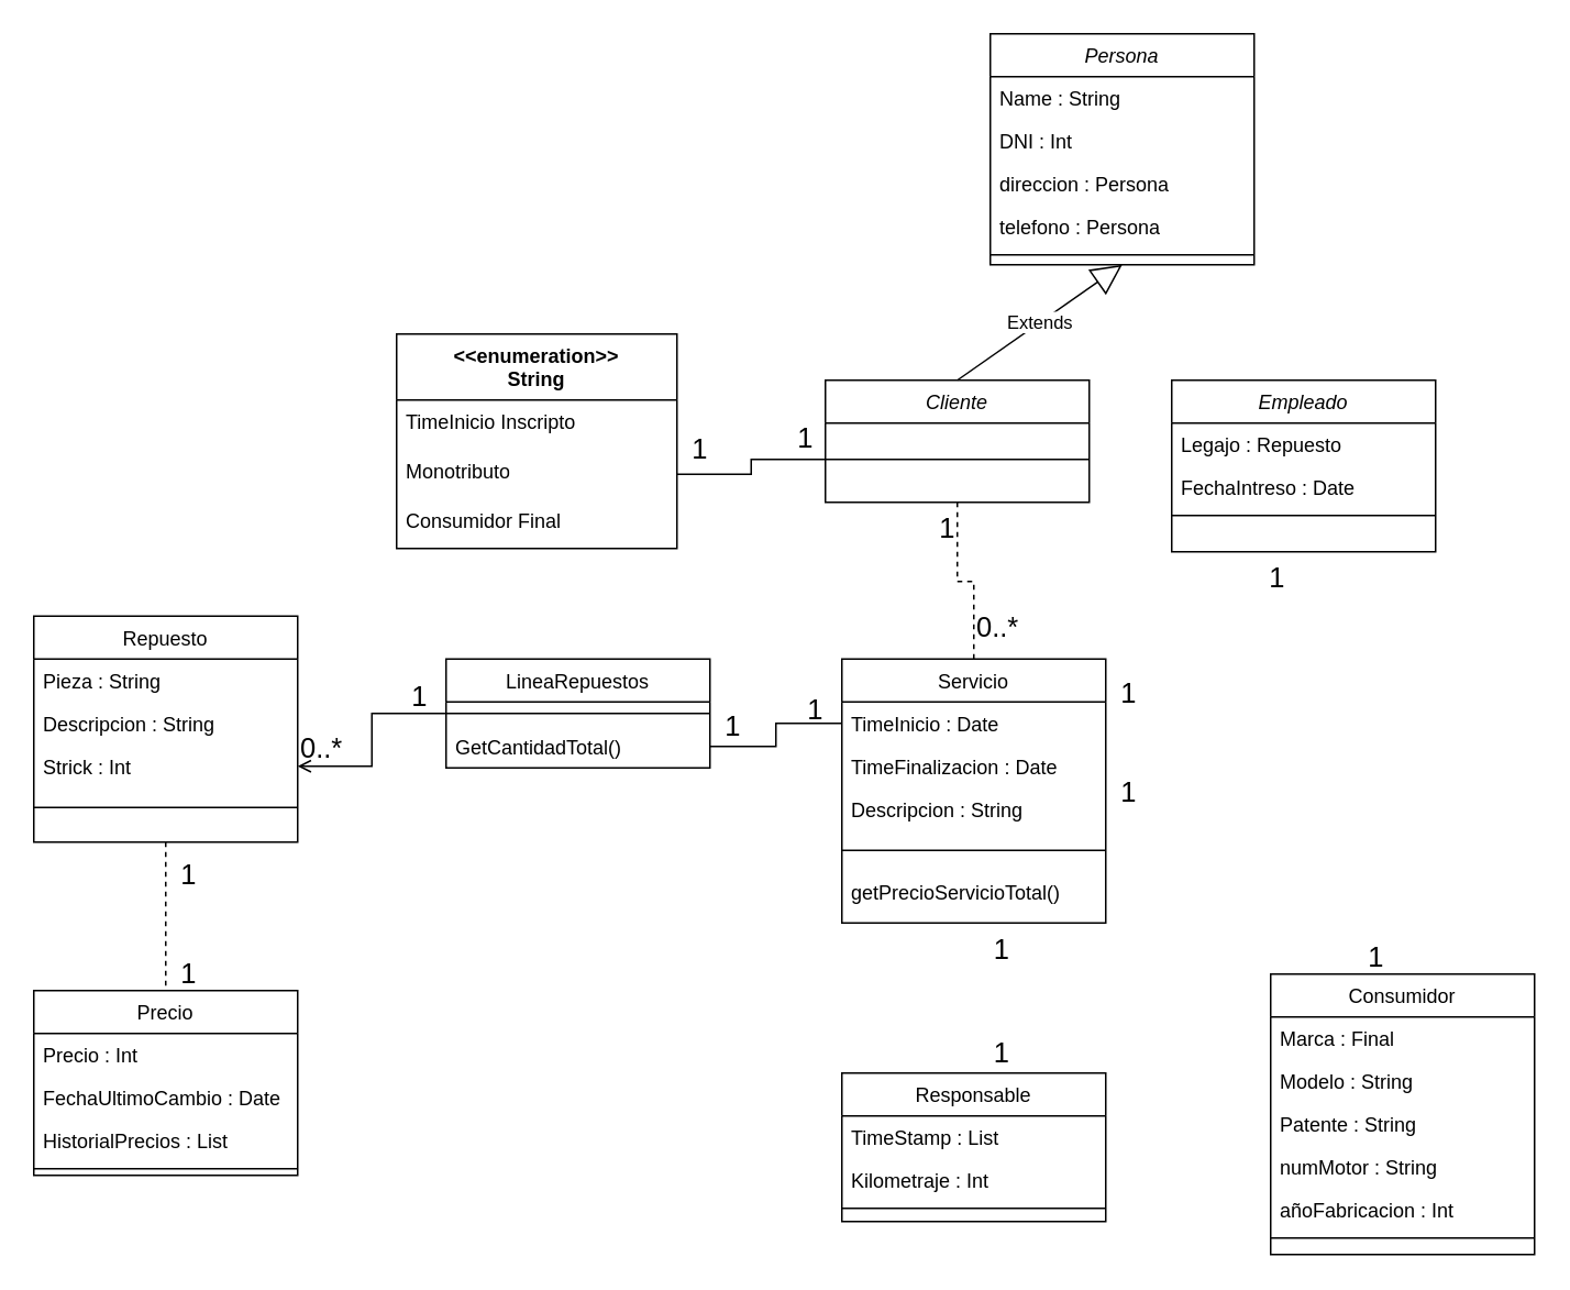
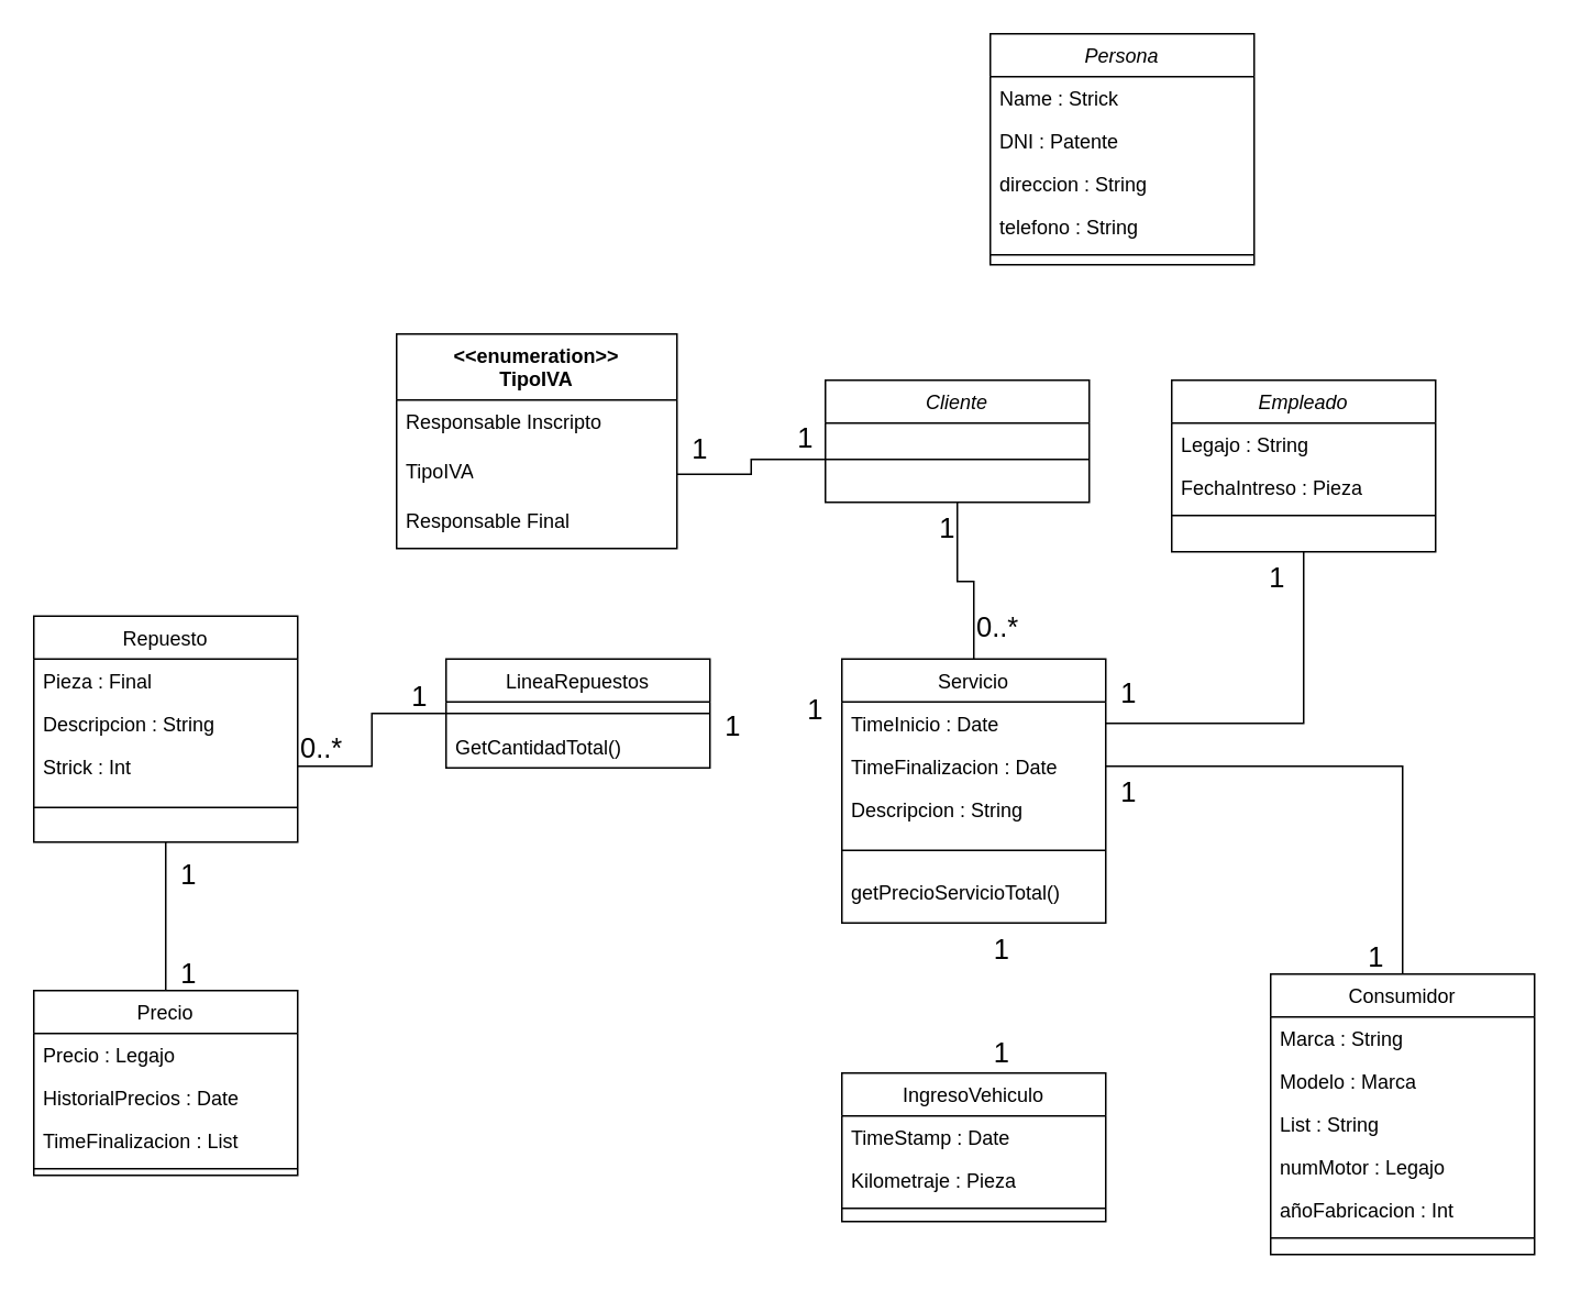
- <mxCell id="46" value="Name : String&#10;" style="text;align=left;verticalAlign=top;spacingLeft=4;spacingRight=4;overflow=hidden;rotatable=0;points=[[0,0.5],[1,0.5]];portConstraint=eastwest;" vertex="1" parent="45"><mxGeometry y="26" width="160" height="26" as="geometry" /></mxCell>
+ <mxCell id="46" value="Name : Strick&#10;" style="text;align=left;verticalAlign=top;spacingLeft=4;spacingRight=4;overflow=hidden;rotatable=0;points=[[0,0.5],[1,0.5]];portConstraint=eastwest;" vertex="1" parent="45"><mxGeometry y="26" width="160" height="26" as="geometry" /></mxCell>
- <mxCell id="47" value="DNI : Int" style="text;align=left;verticalAlign=top;spacingLeft=4;spacingRight=4;overflow=hidden;rotatable=0;points=[[0,0.5],[1,0.5]];portConstraint=eastwest;rounded=0;shadow=0;html=0;" vertex="1" parent="45"><mxGeometry y="52" width="160" height="26" as="geometry" /></mxCell>
+ <mxCell id="47" value="DNI : Patente" style="text;align=left;verticalAlign=top;spacingLeft=4;spacingRight=4;overflow=hidden;rotatable=0;points=[[0,0.5],[1,0.5]];portConstraint=eastwest;rounded=0;shadow=0;html=0;" vertex="1" parent="45"><mxGeometry y="52" width="160" height="26" as="geometry" /></mxCell>
- <mxCell id="48" value="direccion : Persona" style="text;align=left;verticalAlign=top;spacingLeft=4;spacingRight=4;overflow=hidden;rotatable=0;points=[[0,0.5],[1,0.5]];portConstraint=eastwest;" vertex="1" parent="45"><mxGeometry y="78" width="160" height="26" as="geometry" /></mxCell>
+ <mxCell id="48" value="direccion : String" style="text;align=left;verticalAlign=top;spacingLeft=4;spacingRight=4;overflow=hidden;rotatable=0;points=[[0,0.5],[1,0.5]];portConstraint=eastwest;" vertex="1" parent="45"><mxGeometry y="78" width="160" height="26" as="geometry" /></mxCell>
- <mxCell id="49" value="telefono : Persona" style="text;align=left;verticalAlign=top;spacingLeft=4;spacingRight=4;overflow=hidden;rotatable=0;points=[[0,0.5],[1,0.5]];portConstraint=eastwest;" vertex="1" parent="45"><mxGeometry y="104" width="160" height="26" as="geometry" /></mxCell>
+ <mxCell id="49" value="telefono : String" style="text;align=left;verticalAlign=top;spacingLeft=4;spacingRight=4;overflow=hidden;rotatable=0;points=[[0,0.5],[1,0.5]];portConstraint=eastwest;" vertex="1" parent="45"><mxGeometry y="104" width="160" height="26" as="geometry" /></mxCell>
- <mxCell id="51" value="Extends" style="endArrow=block;endSize=16;endFill=0;html=1;rounded=0;entryX=0.5;entryY=1;entryDx=0;entryDy=0;exitX=0.5;exitY=0;exitDx=0;exitDy=0;" edge="1" parent="1" source="2" target="45"><mxGeometry width="160" relative="1" as="geometry"><mxPoint x="520" y="110" as="sourcePoint" /><mxPoint x="680" y="110" as="targetPoint" /></mxGeometry></mxCell>
- <mxCell id="52" value="&lt;div&gt;&amp;lt;&amp;lt;enumeration&amp;gt;&amp;gt;&lt;/div&gt;&lt;div&gt;String&lt;br&gt;&lt;/div&gt;" style="swimlane;fontStyle=1;align=center;verticalAlign=top;childLayout=stackLayout;horizontal=1;startSize=40;horizontalStack=0;resizeParent=1;resizeParentMax=0;resizeLast=0;collapsible=1;marginBottom=0;whiteSpace=wrap;html=1;" vertex="1" parent="1"><mxGeometry x="240" y="202" width="170" height="130" as="geometry" /></mxCell>
+ <mxCell id="52" value="&lt;div&gt;&amp;lt;&amp;lt;enumeration&amp;gt;&amp;gt;&lt;/div&gt;&lt;div&gt;TipoIVA&lt;br&gt;&lt;/div&gt;" style="swimlane;fontStyle=1;align=center;verticalAlign=top;childLayout=stackLayout;horizontal=1;startSize=40;horizontalStack=0;resizeParent=1;resizeParentMax=0;resizeLast=0;collapsible=1;marginBottom=0;whiteSpace=wrap;html=1;" vertex="1" parent="1"><mxGeometry x="240" y="202" width="170" height="130" as="geometry" /></mxCell>
- <mxCell id="53" value="TimeInicio Inscripto" style="text;strokeColor=none;fillColor=none;align=left;verticalAlign=top;spacingLeft=4;spacingRight=4;overflow=hidden;rotatable=0;points=[[0,0.5],[1,0.5]];portConstraint=eastwest;whiteSpace=wrap;html=1;" vertex="1" parent="52"><mxGeometry y="40" width="170" height="30" as="geometry" /></mxCell>
+ <mxCell id="53" value="Responsable Inscripto" style="text;strokeColor=none;fillColor=none;align=left;verticalAlign=top;spacingLeft=4;spacingRight=4;overflow=hidden;rotatable=0;points=[[0,0.5],[1,0.5]];portConstraint=eastwest;whiteSpace=wrap;html=1;" vertex="1" parent="52"><mxGeometry y="40" width="170" height="30" as="geometry" /></mxCell>
- <mxCell id="42" value="Legajo : Repuesto" style="text;align=left;verticalAlign=top;spacingLeft=4;spacingRight=4;overflow=hidden;rotatable=0;points=[[0,0.5],[1,0.5]];portConstraint=eastwest;" vertex="1" parent="41"><mxGeometry y="26" width="160" height="26" as="geometry" /></mxCell>
+ <mxCell id="42" value="Legajo : String" style="text;align=left;verticalAlign=top;spacingLeft=4;spacingRight=4;overflow=hidden;rotatable=0;points=[[0,0.5],[1,0.5]];portConstraint=eastwest;" vertex="1" parent="41"><mxGeometry y="26" width="160" height="26" as="geometry" /></mxCell>
- <mxCell id="54" value="Monotributo" style="text;strokeColor=none;fillColor=none;align=left;verticalAlign=top;spacingLeft=4;spacingRight=4;overflow=hidden;rotatable=0;points=[[0,0.5],[1,0.5]];portConstraint=eastwest;whiteSpace=wrap;html=1;" vertex="1" parent="52"><mxGeometry y="70" width="170" height="30" as="geometry" /></mxCell>
+ <mxCell id="54" value="TipoIVA" style="text;strokeColor=none;fillColor=none;align=left;verticalAlign=top;spacingLeft=4;spacingRight=4;overflow=hidden;rotatable=0;points=[[0,0.5],[1,0.5]];portConstraint=eastwest;whiteSpace=wrap;html=1;" vertex="1" parent="52"><mxGeometry y="70" width="170" height="30" as="geometry" /></mxCell>
- <mxCell id="43" value="FechaIntreso : Date" style="text;align=left;verticalAlign=top;spacingLeft=4;spacingRight=4;overflow=hidden;rotatable=0;points=[[0,0.5],[1,0.5]];portConstraint=eastwest;rounded=0;shadow=0;html=0;" vertex="1" parent="41"><mxGeometry y="52" width="160" height="26" as="geometry" /></mxCell>
+ <mxCell id="43" value="FechaIntreso : Pieza" style="text;align=left;verticalAlign=top;spacingLeft=4;spacingRight=4;overflow=hidden;rotatable=0;points=[[0,0.5],[1,0.5]];portConstraint=eastwest;rounded=0;shadow=0;html=0;" vertex="1" parent="41"><mxGeometry y="52" width="160" height="26" as="geometry" /></mxCell>
- <mxCell id="55" value="Consumidor Final" style="text;strokeColor=none;fillColor=none;align=left;verticalAlign=top;spacingLeft=4;spacingRight=4;overflow=hidden;rotatable=0;points=[[0,0.5],[1,0.5]];portConstraint=eastwest;whiteSpace=wrap;html=1;" vertex="1" parent="52"><mxGeometry y="100" width="170" height="30" as="geometry" /></mxCell>
+ <mxCell id="55" value="Responsable Final" style="text;strokeColor=none;fillColor=none;align=left;verticalAlign=top;spacingLeft=4;spacingRight=4;overflow=hidden;rotatable=0;points=[[0,0.5],[1,0.5]];portConstraint=eastwest;whiteSpace=wrap;html=1;" vertex="1" parent="52"><mxGeometry y="100" width="170" height="30" as="geometry" /></mxCell>
- <mxCell id="22" value="" style="endArrow=none;shadow=0;strokeWidth=1;rounded=0;curved=0;endFill=0;edgeStyle=elbowEdgeStyle;elbow=vertical;entryX=0.5;entryY=0;entryDx=0;entryDy=0;dashed=1;" parent="1" source="2" target="4" edge="1"><mxGeometry x="0.5" y="41" relative="1" as="geometry"><mxPoint x="660" y="212" as="sourcePoint" /><mxPoint x="820" y="212" as="targetPoint" /><mxPoint x="-40" y="32" as="offset" /></mxGeometry></mxCell>
+ <mxCell id="22" value="" style="endArrow=none;shadow=0;strokeWidth=1;rounded=0;curved=0;endFill=0;edgeStyle=elbowEdgeStyle;elbow=vertical;entryX=0.5;entryY=0;entryDx=0;entryDy=0;" parent="1" source="2" target="4" edge="1"><mxGeometry x="0.5" y="41" relative="1" as="geometry"><mxPoint x="660" y="212" as="sourcePoint" /><mxPoint x="820" y="212" as="targetPoint" /><mxPoint x="-40" y="32" as="offset" /></mxGeometry></mxCell>
- <mxCell id="32" value="Pieza : String" style="text;align=left;verticalAlign=top;spacingLeft=4;spacingRight=4;overflow=hidden;rotatable=0;points=[[0,0.5],[1,0.5]];portConstraint=eastwest;" vertex="1" parent="31"><mxGeometry y="26" width="160" height="26" as="geometry" /></mxCell>
+ <mxCell id="32" value="Pieza : Final" style="text;align=left;verticalAlign=top;spacingLeft=4;spacingRight=4;overflow=hidden;rotatable=0;points=[[0,0.5],[1,0.5]];portConstraint=eastwest;" vertex="1" parent="31"><mxGeometry y="26" width="160" height="26" as="geometry" /></mxCell>
+ <mxCell id="40" value="" style="edgeStyle=orthogonalEdgeStyle;rounded=0;orthogonalLoop=1;jettySize=auto;html=1;entryX=1;entryY=0.5;entryDx=0;entryDy=0;endArrow=none;endFill=0;" edge="1" parent="1" source="41" target="5"><mxGeometry relative="1" as="geometry"><mxPoint x="790" y="466" as="targetPoint" /></mxGeometry></mxCell>
- <mxCell id="62" value="" style="edgeStyle=orthogonalEdgeStyle;rounded=0;orthogonalLoop=1;jettySize=auto;html=1;entryX=0;entryY=0.5;entryDx=0;entryDy=0;endArrow=none;endFill=0;" edge="1" parent="1" source="39" target="5"><mxGeometry relative="1" as="geometry" /></mxCell>
- <mxCell id="36" value="" style="edgeStyle=orthogonalEdgeStyle;rounded=0;orthogonalLoop=1;jettySize=auto;html=1;endArrow=open;endFill=0;" edge="1" parent="1" source="37" target="34"><mxGeometry relative="1" as="geometry" /></mxCell>
+ <mxCell id="36" value="" style="edgeStyle=orthogonalEdgeStyle;rounded=0;orthogonalLoop=1;jettySize=auto;html=1;endArrow=none;endFill=0;" edge="1" parent="1" source="37" target="34"><mxGeometry relative="1" as="geometry" /></mxCell>
+ <mxCell id="25" value="" style="edgeStyle=orthogonalEdgeStyle;rounded=0;orthogonalLoop=1;jettySize=auto;html=1;entryX=0.5;entryY=0;entryDx=0;entryDy=0;endArrow=none;endFill=0;exitX=1;exitY=0.5;exitDx=0;exitDy=0;" edge="1" parent="1" source="6" target="15"><mxGeometry relative="1" as="geometry" /></mxCell>
- <mxCell id="30" value="" style="edgeStyle=orthogonalEdgeStyle;rounded=0;orthogonalLoop=1;jettySize=auto;html=1;entryX=0.5;entryY=0;entryDx=0;entryDy=0;endArrow=none;endFill=0;dashed=1;" edge="1" parent="1" source="31" target="10"><mxGeometry relative="1" as="geometry" /></mxCell>
+ <mxCell id="30" value="" style="edgeStyle=orthogonalEdgeStyle;rounded=0;orthogonalLoop=1;jettySize=auto;html=1;entryX=0.5;entryY=0;entryDx=0;entryDy=0;endArrow=none;endFill=0;" edge="1" parent="1" source="31" target="10"><mxGeometry relative="1" as="geometry" /></mxCell>
- <mxCell id="16" value="Marca : Final" style="text;align=left;verticalAlign=top;spacingLeft=4;spacingRight=4;overflow=hidden;rotatable=0;points=[[0,0.5],[1,0.5]];portConstraint=eastwest;" parent="15" vertex="1"><mxGeometry y="26" width="160" height="26" as="geometry" /></mxCell>
+ <mxCell id="16" value="Marca : String" style="text;align=left;verticalAlign=top;spacingLeft=4;spacingRight=4;overflow=hidden;rotatable=0;points=[[0,0.5],[1,0.5]];portConstraint=eastwest;" parent="15" vertex="1"><mxGeometry y="26" width="160" height="26" as="geometry" /></mxCell>
- <mxCell id="11" value="Precio : Int" style="text;align=left;verticalAlign=top;spacingLeft=4;spacingRight=4;overflow=hidden;rotatable=0;points=[[0,0.5],[1,0.5]];portConstraint=eastwest;" parent="10" vertex="1"><mxGeometry y="26" width="160" height="26" as="geometry" /></mxCell>
+ <mxCell id="11" value="Precio : Legajo" style="text;align=left;verticalAlign=top;spacingLeft=4;spacingRight=4;overflow=hidden;rotatable=0;points=[[0,0.5],[1,0.5]];portConstraint=eastwest;" parent="10" vertex="1"><mxGeometry y="26" width="160" height="26" as="geometry" /></mxCell>
- <mxCell id="17" value="Modelo : String" style="text;align=left;verticalAlign=top;spacingLeft=4;spacingRight=4;overflow=hidden;rotatable=0;points=[[0,0.5],[1,0.5]];portConstraint=eastwest;rounded=0;shadow=0;html=0;" parent="15" vertex="1"><mxGeometry y="52" width="160" height="26" as="geometry" /></mxCell>
+ <mxCell id="17" value="Modelo : Marca" style="text;align=left;verticalAlign=top;spacingLeft=4;spacingRight=4;overflow=hidden;rotatable=0;points=[[0,0.5],[1,0.5]];portConstraint=eastwest;rounded=0;shadow=0;html=0;" parent="15" vertex="1"><mxGeometry y="52" width="160" height="26" as="geometry" /></mxCell>
- <mxCell id="26" value="Responsable" style="swimlane;fontStyle=0;align=center;verticalAlign=top;childLayout=stackLayout;horizontal=1;startSize=26;horizontalStack=0;resizeParent=1;resizeLast=0;collapsible=1;marginBottom=0;rounded=0;shadow=0;strokeWidth=1;" vertex="1" parent="1"><mxGeometry x="510" y="650" width="160" height="90" as="geometry"><mxRectangle x="550" y="140" width="160" height="26" as="alternateBounds" /></mxGeometry></mxCell>
+ <mxCell id="26" value="IngresoVehiculo" style="swimlane;fontStyle=0;align=center;verticalAlign=top;childLayout=stackLayout;horizontal=1;startSize=26;horizontalStack=0;resizeParent=1;resizeLast=0;collapsible=1;marginBottom=0;rounded=0;shadow=0;strokeWidth=1;" vertex="1" parent="1"><mxGeometry x="510" y="650" width="160" height="90" as="geometry"><mxRectangle x="550" y="140" width="160" height="26" as="alternateBounds" /></mxGeometry></mxCell>
- <mxCell id="12" value="FechaUltimoCambio : Date" style="text;align=left;verticalAlign=top;spacingLeft=4;spacingRight=4;overflow=hidden;rotatable=0;points=[[0,0.5],[1,0.5]];portConstraint=eastwest;" vertex="1" parent="10"><mxGeometry y="52" width="160" height="26" as="geometry" /></mxCell>
+ <mxCell id="12" value="HistorialPrecios : Date" style="text;align=left;verticalAlign=top;spacingLeft=4;spacingRight=4;overflow=hidden;rotatable=0;points=[[0,0.5],[1,0.5]];portConstraint=eastwest;" vertex="1" parent="10"><mxGeometry y="52" width="160" height="26" as="geometry" /></mxCell>
- <mxCell id="18" value="Patente : String" style="text;align=left;verticalAlign=top;spacingLeft=4;spacingRight=4;overflow=hidden;rotatable=0;points=[[0,0.5],[1,0.5]];portConstraint=eastwest;rounded=0;shadow=0;html=0;" parent="15" vertex="1"><mxGeometry y="78" width="160" height="26" as="geometry" /></mxCell>
+ <mxCell id="18" value="List : String" style="text;align=left;verticalAlign=top;spacingLeft=4;spacingRight=4;overflow=hidden;rotatable=0;points=[[0,0.5],[1,0.5]];portConstraint=eastwest;rounded=0;shadow=0;html=0;" parent="15" vertex="1"><mxGeometry y="78" width="160" height="26" as="geometry" /></mxCell>
- <mxCell id="27" value="TimeStamp : List" style="text;align=left;verticalAlign=top;spacingLeft=4;spacingRight=4;overflow=hidden;rotatable=0;points=[[0,0.5],[1,0.5]];portConstraint=eastwest;" vertex="1" parent="26"><mxGeometry y="26" width="160" height="26" as="geometry" /></mxCell>
+ <mxCell id="27" value="TimeStamp : Date" style="text;align=left;verticalAlign=top;spacingLeft=4;spacingRight=4;overflow=hidden;rotatable=0;points=[[0,0.5],[1,0.5]];portConstraint=eastwest;" vertex="1" parent="26"><mxGeometry y="26" width="160" height="26" as="geometry" /></mxCell>
- <mxCell id="13" value="HistorialPrecios : List" style="text;align=left;verticalAlign=top;spacingLeft=4;spacingRight=4;overflow=hidden;rotatable=0;points=[[0,0.5],[1,0.5]];portConstraint=eastwest;" vertex="1" parent="10"><mxGeometry y="78" width="160" height="26" as="geometry" /></mxCell>
+ <mxCell id="13" value="TimeFinalizacion : List" style="text;align=left;verticalAlign=top;spacingLeft=4;spacingRight=4;overflow=hidden;rotatable=0;points=[[0,0.5],[1,0.5]];portConstraint=eastwest;" vertex="1" parent="10"><mxGeometry y="78" width="160" height="26" as="geometry" /></mxCell>
- <mxCell id="19" value="numMotor : String" style="text;align=left;verticalAlign=top;spacingLeft=4;spacingRight=4;overflow=hidden;rotatable=0;points=[[0,0.5],[1,0.5]];portConstraint=eastwest;rounded=0;shadow=0;html=0;" parent="15" vertex="1"><mxGeometry y="104" width="160" height="26" as="geometry" /></mxCell>
+ <mxCell id="19" value="numMotor : Legajo" style="text;align=left;verticalAlign=top;spacingLeft=4;spacingRight=4;overflow=hidden;rotatable=0;points=[[0,0.5],[1,0.5]];portConstraint=eastwest;rounded=0;shadow=0;html=0;" parent="15" vertex="1"><mxGeometry y="104" width="160" height="26" as="geometry" /></mxCell>
- <mxCell id="28" value="Kilometraje : Int" style="text;align=left;verticalAlign=top;spacingLeft=4;spacingRight=4;overflow=hidden;rotatable=0;points=[[0,0.5],[1,0.5]];portConstraint=eastwest;rounded=0;shadow=0;html=0;" vertex="1" parent="26"><mxGeometry y="52" width="160" height="26" as="geometry" /></mxCell>
+ <mxCell id="28" value="Kilometraje : Pieza" style="text;align=left;verticalAlign=top;spacingLeft=4;spacingRight=4;overflow=hidden;rotatable=0;points=[[0,0.5],[1,0.5]];portConstraint=eastwest;rounded=0;shadow=0;html=0;" vertex="1" parent="26"><mxGeometry y="52" width="160" height="26" as="geometry" /></mxCell>
